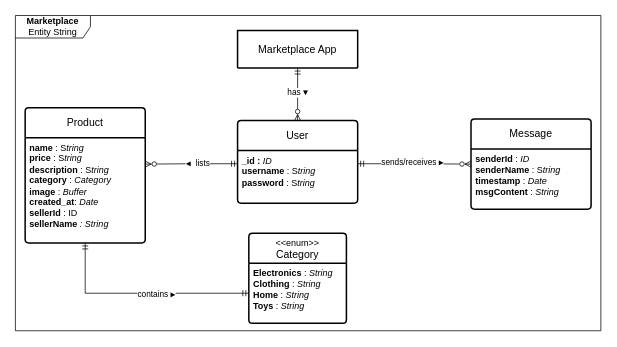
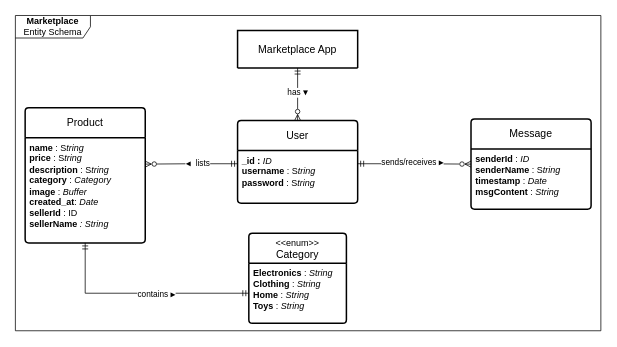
- <mxCell id="19" value="&lt;b&gt;Marketplace&lt;/b&gt; Entity String" style="shape=umlFrame;whiteSpace=wrap;html=1;pointerEvents=0;width=100;height=30;" vertex="1" parent="1"><mxGeometry x="20" y="20" width="780" height="420" as="geometry" /></mxCell>
+ <mxCell id="19" value="&lt;b&gt;Marketplace&lt;/b&gt; Entity Schema" style="shape=umlFrame;whiteSpace=wrap;html=1;pointerEvents=0;width=100;height=30;" vertex="1" parent="1"><mxGeometry x="20" y="20" width="780" height="420" as="geometry" /></mxCell>
